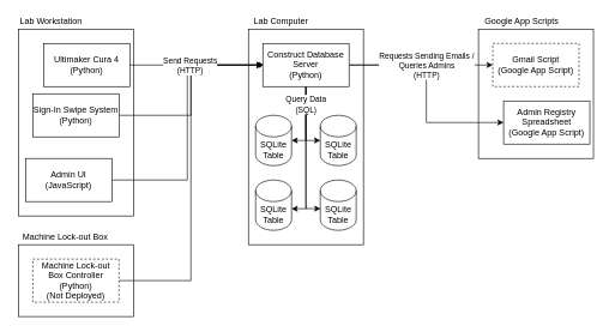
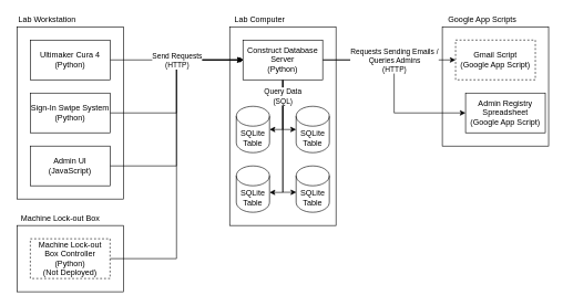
- <mxCell id="8" value="Ultimaker Cura 4&lt;br&gt;(Python)" style="rounded=0;whiteSpace=wrap;html=1;" vertex="1" parent="1"><mxGeometry x="60" y="60" width="120" height="60" as="geometry" /></mxCell>
+ <mxCell id="8" value="Ultimaker Cura 4&lt;br&gt;(Python)" style="rounded=0;whiteSpace=wrap;html=1;" vertex="1" parent="1"><mxGeometry x="45" y="60" width="120" height="60" as="geometry" /></mxCell>
- <mxCell id="10" value="Sign-In Swipe System&lt;br&gt;(Python)" style="rounded=0;whiteSpace=wrap;html=1;" vertex="1" parent="1"><mxGeometry x="45" y="130" width="120" height="60" as="geometry" /></mxCell>
+ <mxCell id="10" value="Sign-In Swipe System&lt;br&gt;(Python)" style="rounded=0;whiteSpace=wrap;html=1;" vertex="1" parent="1"><mxGeometry x="45" y="140" width="120" height="60" as="geometry" /></mxCell>
- <mxCell id="15" value="Admin UI&lt;br&gt;(JavaScript)" style="rounded=0;whiteSpace=wrap;html=1;" vertex="1" parent="1"><mxGeometry x="35" y="220" width="120" height="60" as="geometry" /></mxCell>
+ <mxCell id="15" value="Admin UI&lt;br&gt;(JavaScript)" style="rounded=0;whiteSpace=wrap;html=1;" vertex="1" parent="1"><mxGeometry x="45" y="220" width="120" height="60" as="geometry" /></mxCell>
